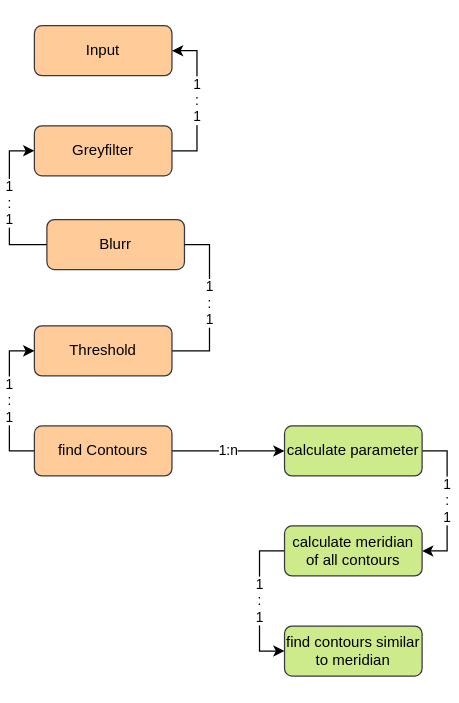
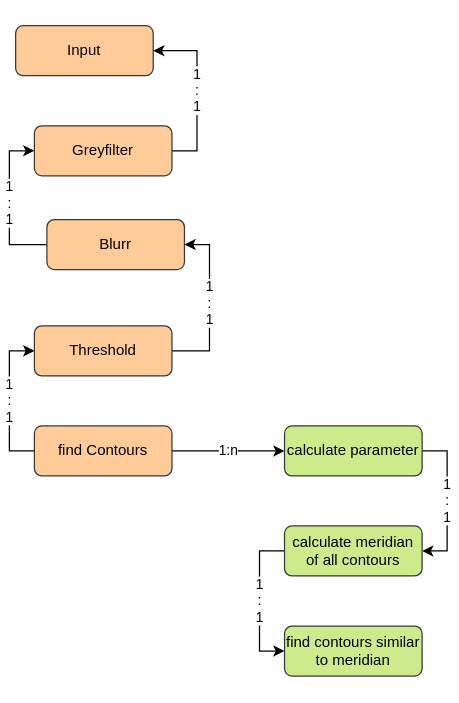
- <mxCell id="4" value="Input" style="rounded=1;whiteSpace=wrap;html=1;fillColor=#ffcc99;strokeColor=#36393d;gradientColor=none;shadow=0;comic=0;glass=0;" vertex="1" parent="1"><mxGeometry x="20" y="20" width="110" height="40" as="geometry" /></mxCell>
+ <mxCell id="4" value="Input" style="rounded=1;whiteSpace=wrap;html=1;fillColor=#ffcc99;strokeColor=#36393d;gradientColor=none;shadow=0;comic=0;glass=0;" vertex="1" parent="1"><mxGeometry x="5" y="20" width="110" height="40" as="geometry" /></mxCell>
- <mxCell id="9" value="1&lt;br&gt;:&lt;br&gt;1" style="edgeStyle=orthogonalEdgeStyle;rounded=0;orthogonalLoop=1;jettySize=auto;html=1;exitX=1;exitY=0.5;exitDx=0;exitDy=0;entryX=1;entryY=0.5;entryDx=0;entryDy=0;endArrow=none;" edge="1" parent="1" source="10" target="8"><mxGeometry relative="1" as="geometry" /></mxCell>
+ <mxCell id="9" value="1&lt;br&gt;:&lt;br&gt;1" style="edgeStyle=orthogonalEdgeStyle;rounded=0;orthogonalLoop=1;jettySize=auto;html=1;exitX=1;exitY=0.5;exitDx=0;exitDy=0;entryX=1;entryY=0.5;entryDx=0;entryDy=0;" edge="1" parent="1" source="10" target="8"><mxGeometry relative="1" as="geometry" /></mxCell>
